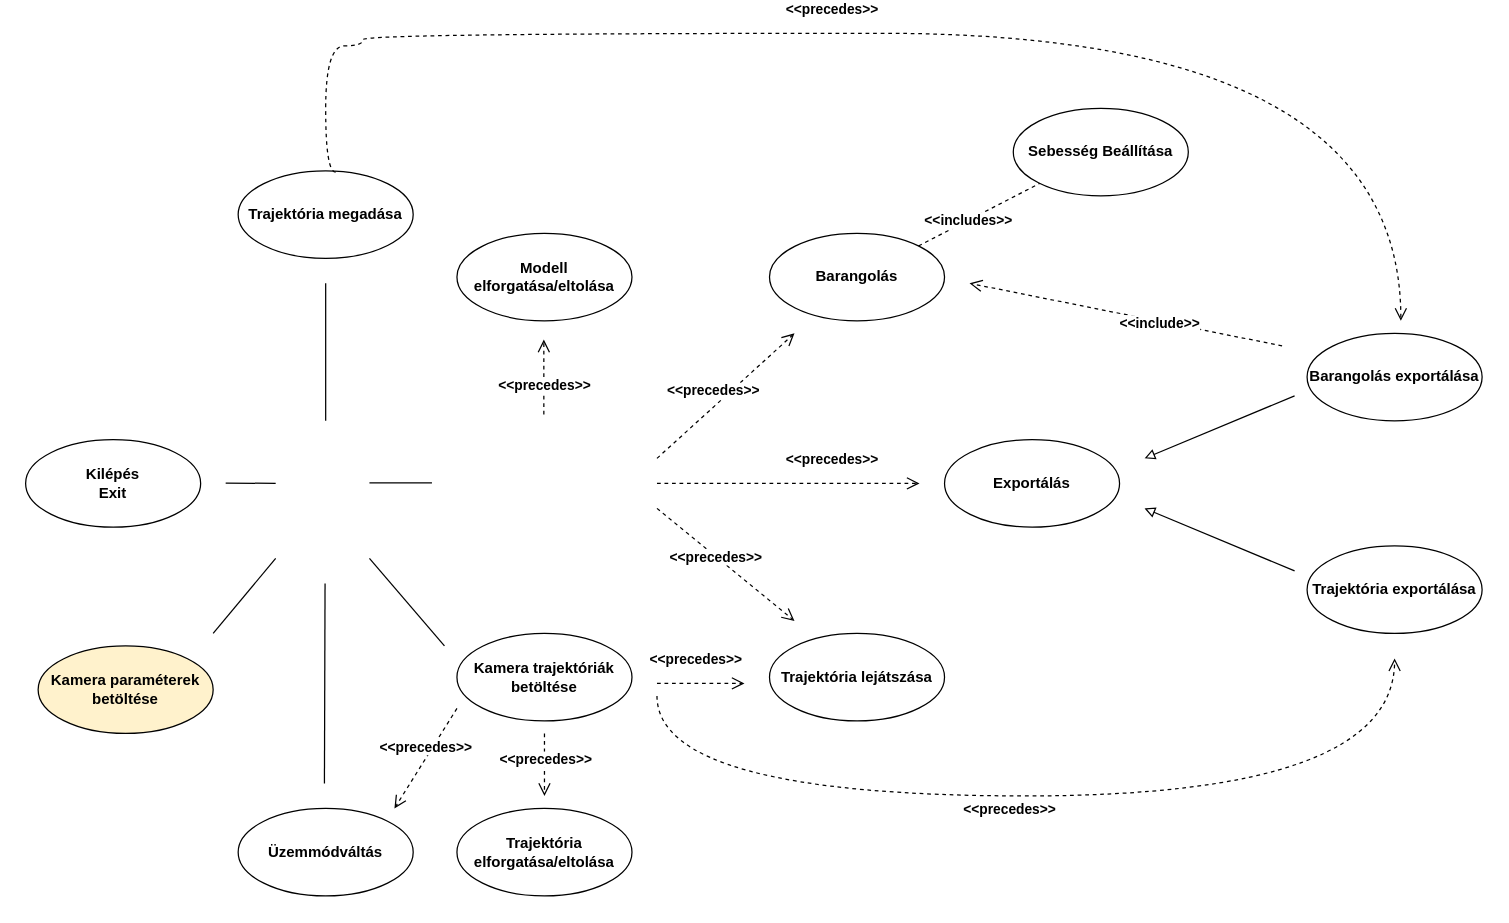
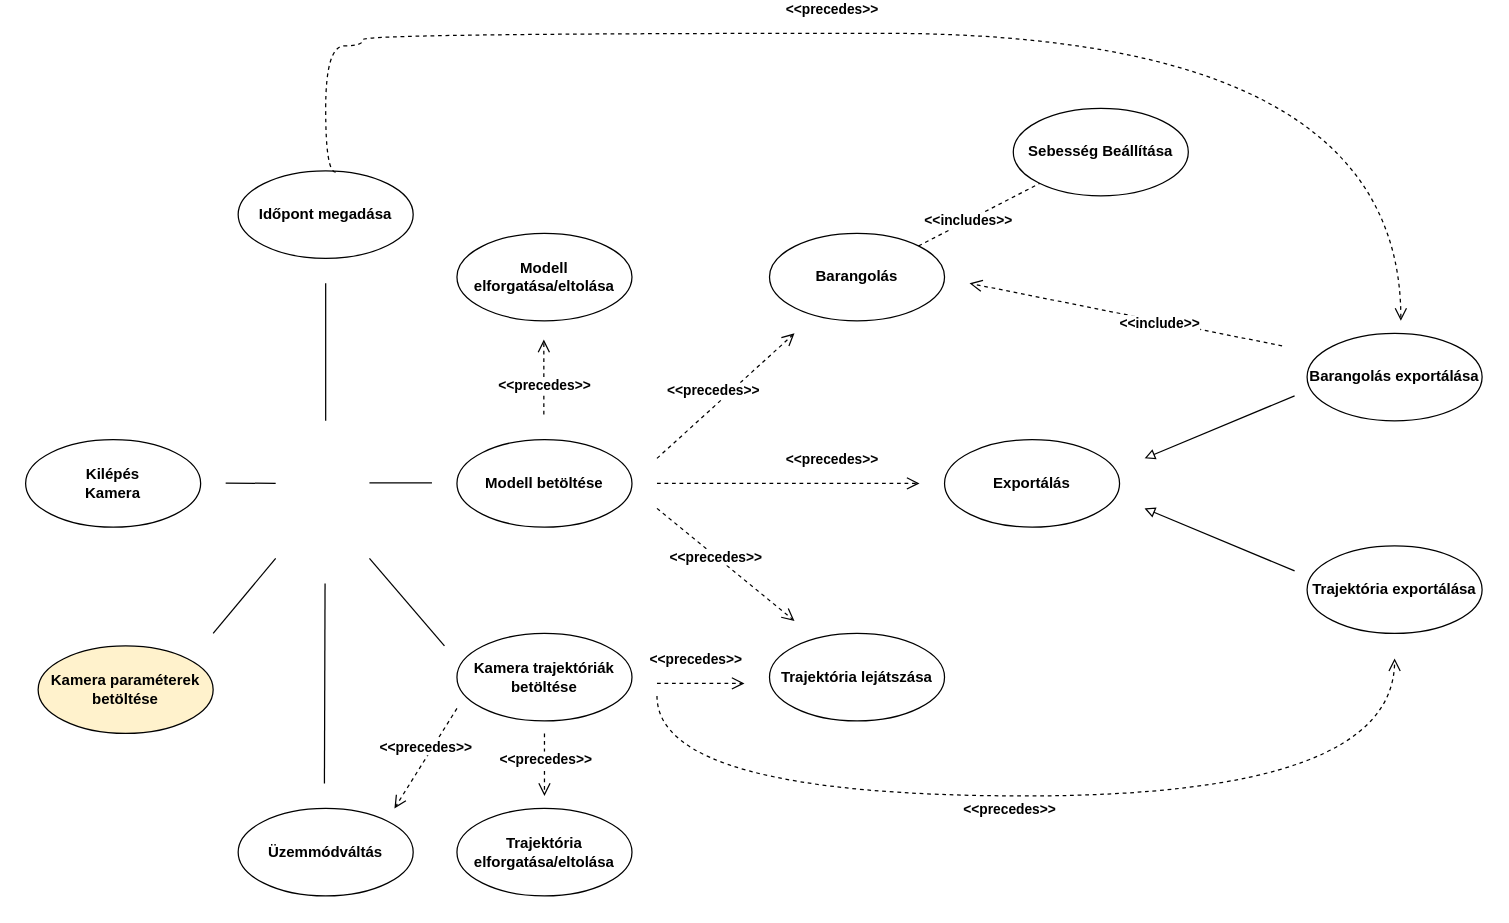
- <mxCell id="7" value="Trajektória megadása" style="ellipse;whiteSpace=wrap;html=1;fontStyle=1" parent="1" vertex="1"><mxGeometry x="190" y="130" width="140" height="70" as="geometry" /></mxCell>
+ <mxCell id="7" value="Időpont megadása" style="ellipse;whiteSpace=wrap;html=1;fontStyle=1" parent="1" vertex="1"><mxGeometry x="190" y="130" width="140" height="70" as="geometry" /></mxCell>
- <mxCell id="3" value="Kilépés&lt;br&gt;Exit" style="ellipse;whiteSpace=wrap;html=1;fontStyle=1" parent="1" vertex="1"><mxGeometry x="20" y="345" width="140" height="70" as="geometry" /></mxCell>
+ <mxCell id="3" value="Kilépés&lt;br&gt;Kamera" style="ellipse;whiteSpace=wrap;html=1;fontStyle=1" parent="1" vertex="1"><mxGeometry x="20" y="345" width="140" height="70" as="geometry" /></mxCell>
+ <mxCell id="2" value="Modell betöltése" style="ellipse;whiteSpace=wrap;html=1;fontStyle=1" parent="1" vertex="1"><mxGeometry x="365" y="345" width="140" height="70" as="geometry" /></mxCell>
